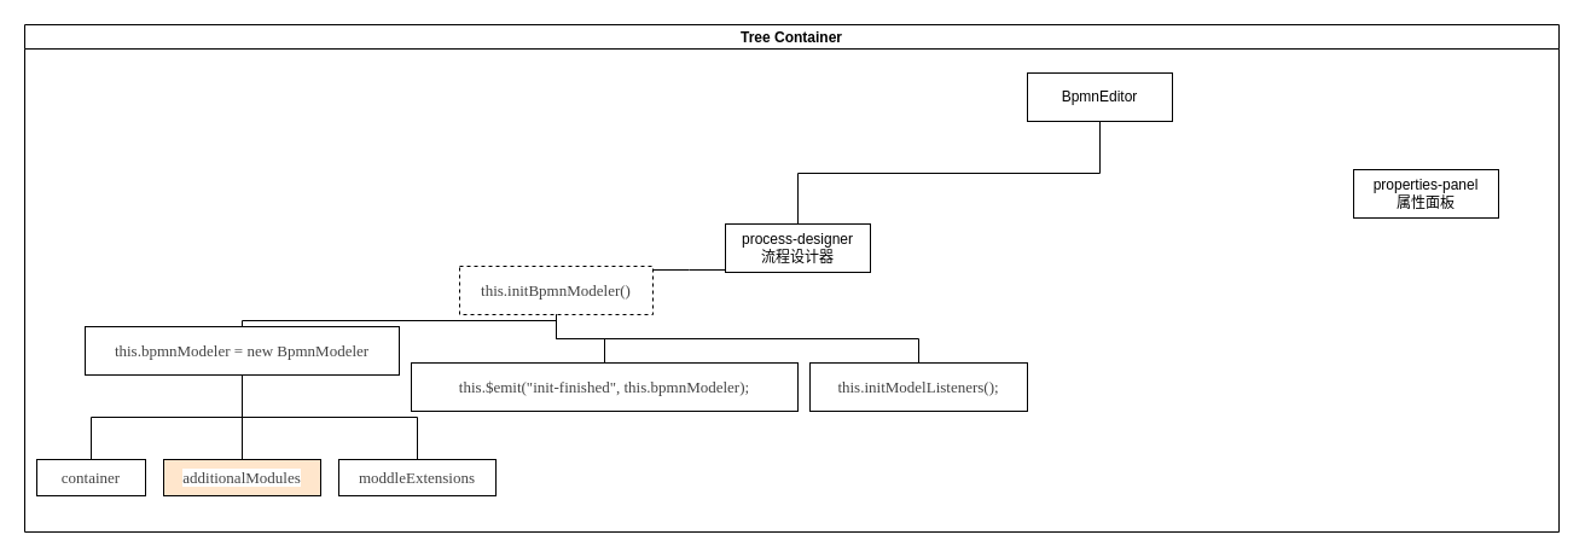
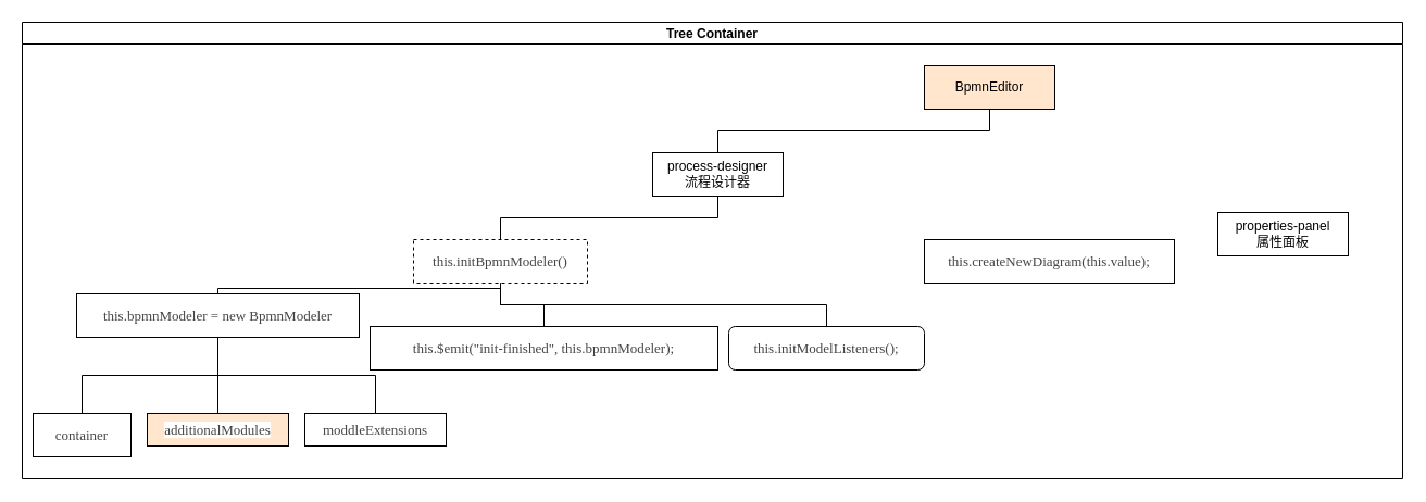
- <mxCell id="4" value="BpmnEditor" style="whiteSpace=wrap;html=1;treeFolding=1;treeMoving=1;newEdgeStyle={&quot;edgeStyle&quot;:&quot;elbowEdgeStyle&quot;,&quot;startArrow&quot;:&quot;none&quot;,&quot;endArrow&quot;:&quot;none&quot;};" vertex="1" parent="2"><mxGeometry x="830" y="40" width="120" height="40" as="geometry" /></mxCell>
+ <mxCell id="4" value="BpmnEditor" style="whiteSpace=wrap;html=1;treeFolding=1;treeMoving=1;newEdgeStyle={&quot;edgeStyle&quot;:&quot;elbowEdgeStyle&quot;,&quot;startArrow&quot;:&quot;none&quot;,&quot;endArrow&quot;:&quot;none&quot;};fillColor=#ffe6cc;" vertex="1" parent="2"><mxGeometry x="830" y="40" width="120" height="40" as="geometry" /></mxCell>
- <mxCell id="21" value="&lt;div class=&quot;mind-clipboard&quot;&gt;properties-panel&lt;br&gt;属性面板&lt;/div&gt;" style="whiteSpace=wrap;html=1;treeFolding=1;treeMoving=1;newEdgeStyle={&quot;edgeStyle&quot;:&quot;elbowEdgeStyle&quot;,&quot;startArrow&quot;:&quot;none&quot;,&quot;endArrow&quot;:&quot;none&quot;};" vertex="1" parent="1"><mxGeometry x="1120" y="140" width="120" height="40" as="geometry" /></mxCell>
+ <mxCell id="21" value="&lt;div class=&quot;mind-clipboard&quot;&gt;properties-panel&lt;br&gt;属性面板&lt;/div&gt;" style="whiteSpace=wrap;html=1;treeFolding=1;treeMoving=1;newEdgeStyle={&quot;edgeStyle&quot;:&quot;elbowEdgeStyle&quot;,&quot;startArrow&quot;:&quot;none&quot;,&quot;endArrow&quot;:&quot;none&quot;};" vertex="1" parent="1"><mxGeometry x="1120" y="195" width="120" height="40" as="geometry" /></mxCell>
- <mxCell id="5" value="&lt;div class=&quot;mind-clipboard&quot;&gt;process-designer&lt;br&gt;流程设计器&lt;/div&gt;" style="whiteSpace=wrap;html=1;treeFolding=1;treeMoving=1;newEdgeStyle={&quot;edgeStyle&quot;:&quot;elbowEdgeStyle&quot;,&quot;startArrow&quot;:&quot;none&quot;,&quot;endArrow&quot;:&quot;none&quot;};" vertex="1" parent="2"><mxGeometry x="580" y="165" width="120" height="40" as="geometry" /></mxCell>
+ <mxCell id="5" value="&lt;div class=&quot;mind-clipboard&quot;&gt;process-designer&lt;br&gt;流程设计器&lt;/div&gt;" style="whiteSpace=wrap;html=1;treeFolding=1;treeMoving=1;newEdgeStyle={&quot;edgeStyle&quot;:&quot;elbowEdgeStyle&quot;,&quot;startArrow&quot;:&quot;none&quot;,&quot;endArrow&quot;:&quot;none&quot;};" vertex="1" parent="2"><mxGeometry x="580" y="120" width="120" height="40" as="geometry" /></mxCell>
+ <mxCell id="20" value="&lt;div class=&quot;mind-clipboard&quot;&gt;&lt;span style=&quot;color: rgb(68, 68, 68); font-family: 微软雅黑; font-size: 13px; text-align: left; background-color: rgb(255, 255, 255);&quot;&gt;this.createNewDiagram(this.value);&lt;/span&gt;&lt;br&gt;&lt;/div&gt;" style="whiteSpace=wrap;html=1;treeFolding=1;treeMoving=1;newEdgeStyle={&quot;edgeStyle&quot;:&quot;elbowEdgeStyle&quot;,&quot;startArrow&quot;:&quot;none&quot;,&quot;endArrow&quot;:&quot;none&quot;};" vertex="1" parent="1"><mxGeometry x="850" y="220" width="230" height="40" as="geometry" /></mxCell>
- <mxCell id="13" value="&lt;div class=&quot;mind-clipboard&quot;&gt;&lt;span style=&quot;color: rgb(68, 68, 68); font-family: 微软雅黑; font-size: 13px; text-align: left; background-color: rgb(255, 255, 255);&quot;&gt;this.initModelListeners();&lt;/span&gt;&lt;br&gt;&lt;/div&gt;" style="whiteSpace=wrap;html=1;treeFolding=1;treeMoving=1;newEdgeStyle={&quot;edgeStyle&quot;:&quot;elbowEdgeStyle&quot;,&quot;startArrow&quot;:&quot;none&quot;,&quot;endArrow&quot;:&quot;none&quot;};" vertex="1" parent="2"><mxGeometry x="650" y="280" width="180" height="40" as="geometry" /></mxCell>
+ <mxCell id="13" value="&lt;div class=&quot;mind-clipboard&quot;&gt;&lt;span style=&quot;color: rgb(68, 68, 68); font-family: 微软雅黑; font-size: 13px; text-align: left; background-color: rgb(255, 255, 255);&quot;&gt;this.initModelListeners();&lt;/span&gt;&lt;br&gt;&lt;/div&gt;" style="whiteSpace=wrap;html=1;treeFolding=1;treeMoving=1;newEdgeStyle={&quot;edgeStyle&quot;:&quot;elbowEdgeStyle&quot;,&quot;startArrow&quot;:&quot;none&quot;,&quot;endArrow&quot;:&quot;none&quot;};rounded=1;" vertex="1" parent="2"><mxGeometry x="650" y="280" width="180" height="40" as="geometry" /></mxCell>
- <mxCell id="15" value="&lt;div class=&quot;mind-clipboard&quot;&gt;&lt;span style=&quot;color: rgb(68, 68, 68); font-family: 微软雅黑; font-size: 13px; text-align: left; background-color: rgb(255, 255, 255);&quot;&gt;container&lt;/span&gt;&lt;br&gt;&lt;/div&gt;" style="whiteSpace=wrap;html=1;treeFolding=1;treeMoving=1;newEdgeStyle={&quot;edgeStyle&quot;:&quot;elbowEdgeStyle&quot;,&quot;startArrow&quot;:&quot;none&quot;,&quot;endArrow&quot;:&quot;none&quot;};" vertex="1" parent="2"><mxGeometry x="10" y="360" width="90" height="30" as="geometry" /></mxCell>
+ <mxCell id="15" value="&lt;div class=&quot;mind-clipboard&quot;&gt;&lt;span style=&quot;color: rgb(68, 68, 68); font-family: 微软雅黑; font-size: 13px; text-align: left; background-color: rgb(255, 255, 255);&quot;&gt;container&lt;/span&gt;&lt;br&gt;&lt;/div&gt;" style="whiteSpace=wrap;html=1;treeFolding=1;treeMoving=1;newEdgeStyle={&quot;edgeStyle&quot;:&quot;elbowEdgeStyle&quot;,&quot;startArrow&quot;:&quot;none&quot;,&quot;endArrow&quot;:&quot;none&quot;};" vertex="1" parent="2"><mxGeometry x="10" y="360" width="90" height="40" as="geometry" /></mxCell>
